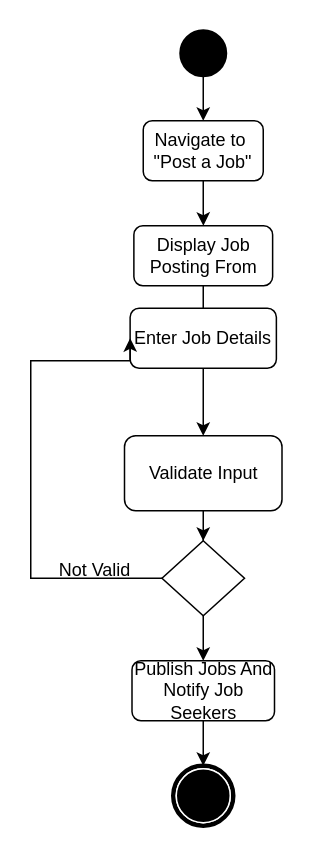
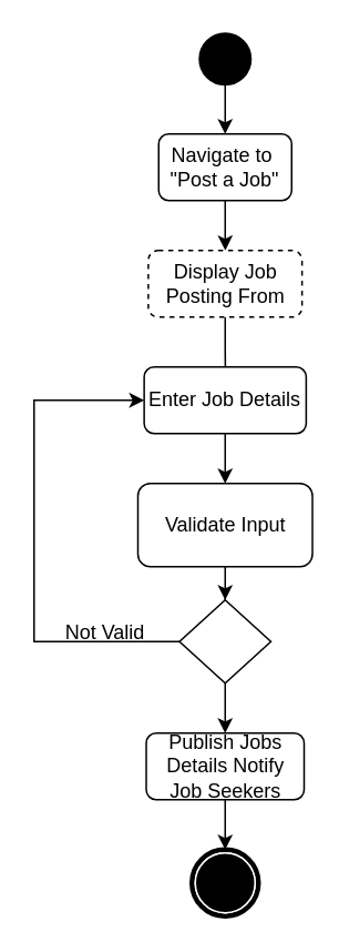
- <mxCell id="7" value="Display Job Posting From" style="rounded=1;whiteSpace=wrap;html=1;" parent="1" vertex="1"><mxGeometry x="88.75" y="150" width="92.5" height="40" as="geometry" /></mxCell>
+ <mxCell id="7" value="Display Job Posting From" style="rounded=1;whiteSpace=wrap;html=1;dashed=1;" parent="1" vertex="1"><mxGeometry x="88.75" y="150" width="92.5" height="40" as="geometry" /></mxCell>
- <mxCell id="9" value="Enter Job Details" style="rounded=1;whiteSpace=wrap;html=1;" parent="1" vertex="1"><mxGeometry x="86.25" y="205" width="97.5" height="40" as="geometry" /></mxCell>
+ <mxCell id="9" value="Enter Job Details" style="rounded=1;whiteSpace=wrap;html=1;" parent="1" vertex="1"><mxGeometry x="86.25" y="220" width="97.5" height="40" as="geometry" /></mxCell>
- <mxCell id="16" value="Publish Jobs And Notify Job Seekers" style="rounded=1;whiteSpace=wrap;html=1;" parent="1" vertex="1"><mxGeometry x="87.5" y="440" width="95" height="40" as="geometry" /></mxCell>
+ <mxCell id="16" value="Publish Jobs Details Notify Job Seekers" style="rounded=1;whiteSpace=wrap;html=1;" parent="1" vertex="1"><mxGeometry x="87.5" y="440" width="95" height="40" as="geometry" /></mxCell>
